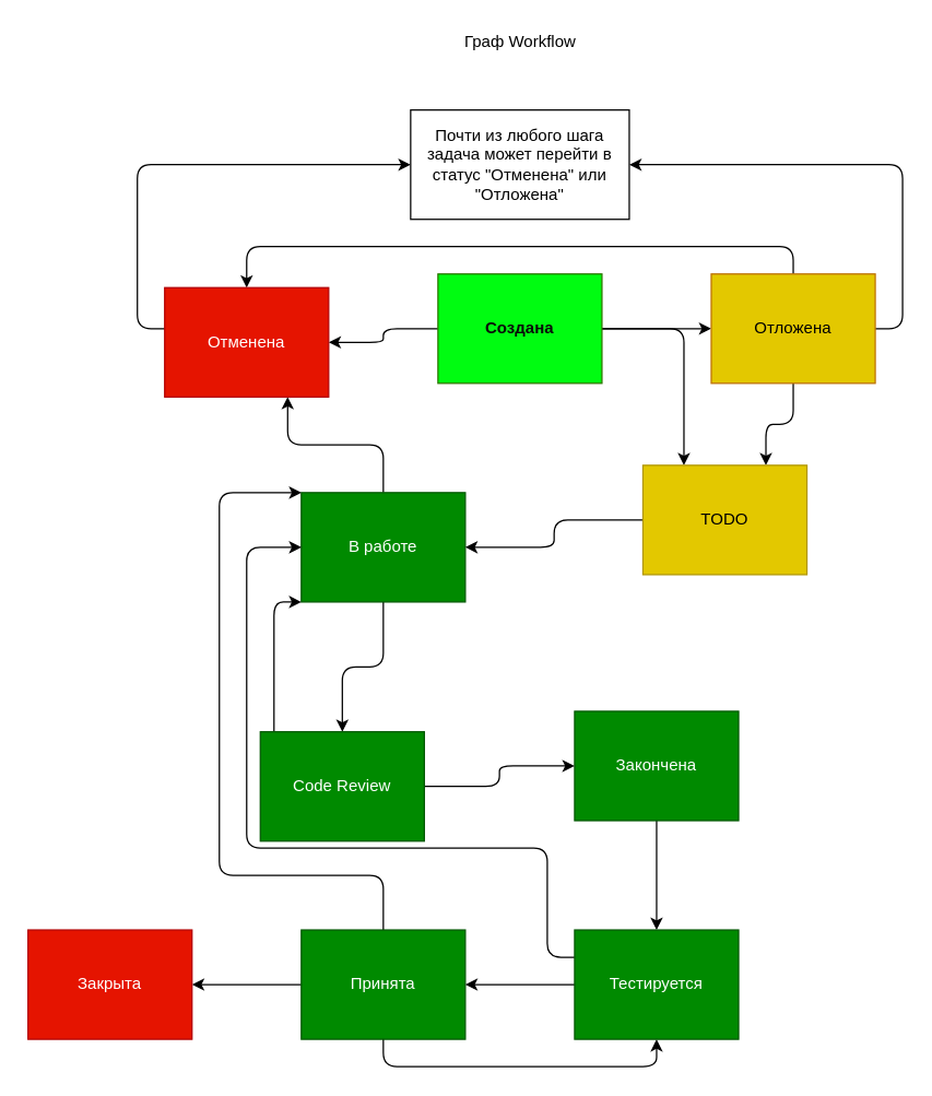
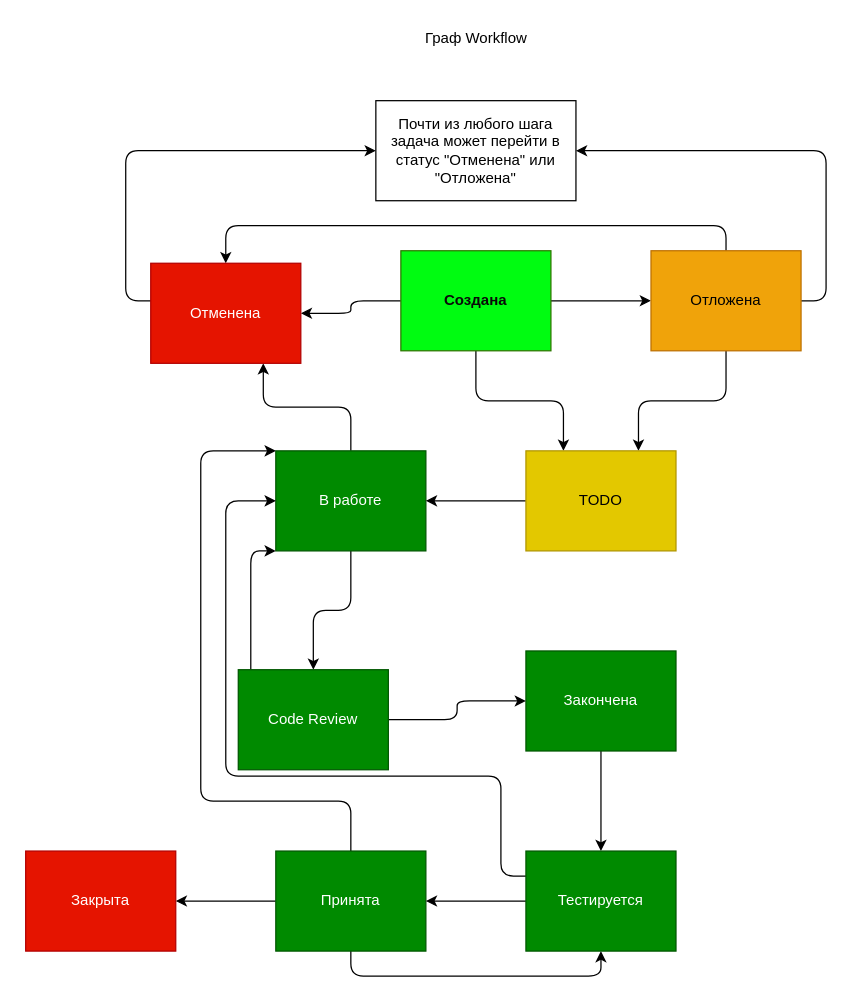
- <mxCell id="16" value="Отложена" style="rounded=0;whiteSpace=wrap;html=1;fillColor=#e3c800;fontColor=#000000;strokeColor=#BD7000;" vertex="1" parent="1"><mxGeometry x="520" y="200" width="120" height="80" as="geometry" /></mxCell>
+ <mxCell id="16" value="Отложена" style="rounded=0;whiteSpace=wrap;html=1;fillColor=#f0a30a;fontColor=#000000;strokeColor=#BD7000;" vertex="1" parent="1"><mxGeometry x="520" y="200" width="120" height="80" as="geometry" /></mxCell>
- <mxCell id="28" value="TODO" style="rounded=0;whiteSpace=wrap;html=1;fillColor=#e3c800;fontColor=#000000;strokeColor=#B09500;" vertex="1" parent="1"><mxGeometry x="470" y="340" width="120" height="80" as="geometry" /></mxCell>
+ <mxCell id="28" value="TODO" style="rounded=0;whiteSpace=wrap;html=1;fillColor=#e3c800;fontColor=#000000;strokeColor=#B09500;" vertex="1" parent="1"><mxGeometry x="420" width="120" height="80" as="geometry" y="360" /></mxCell>
